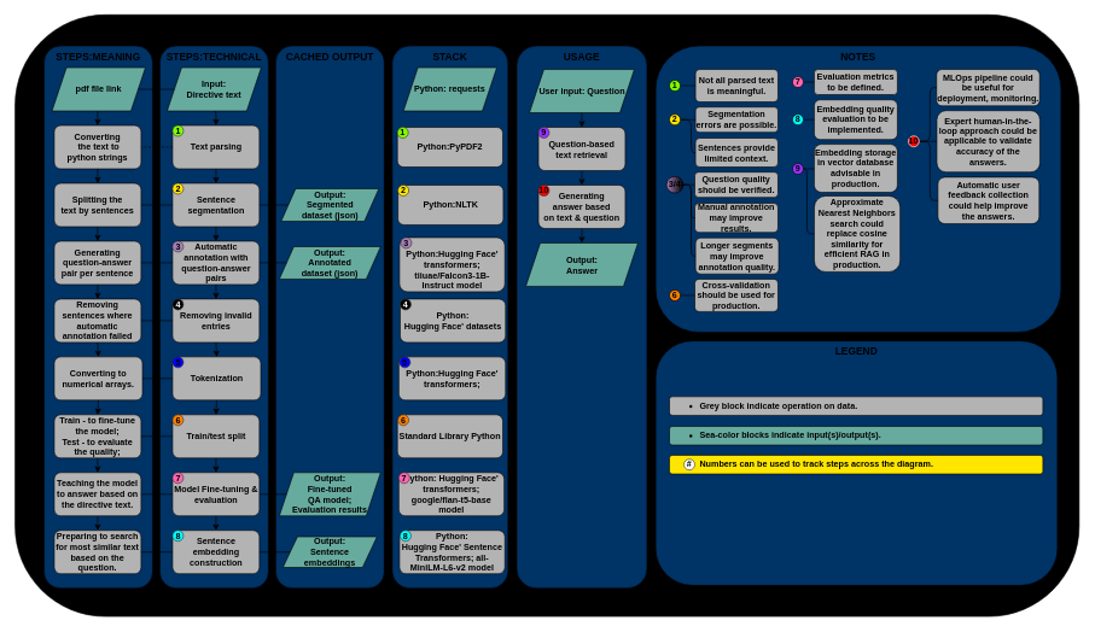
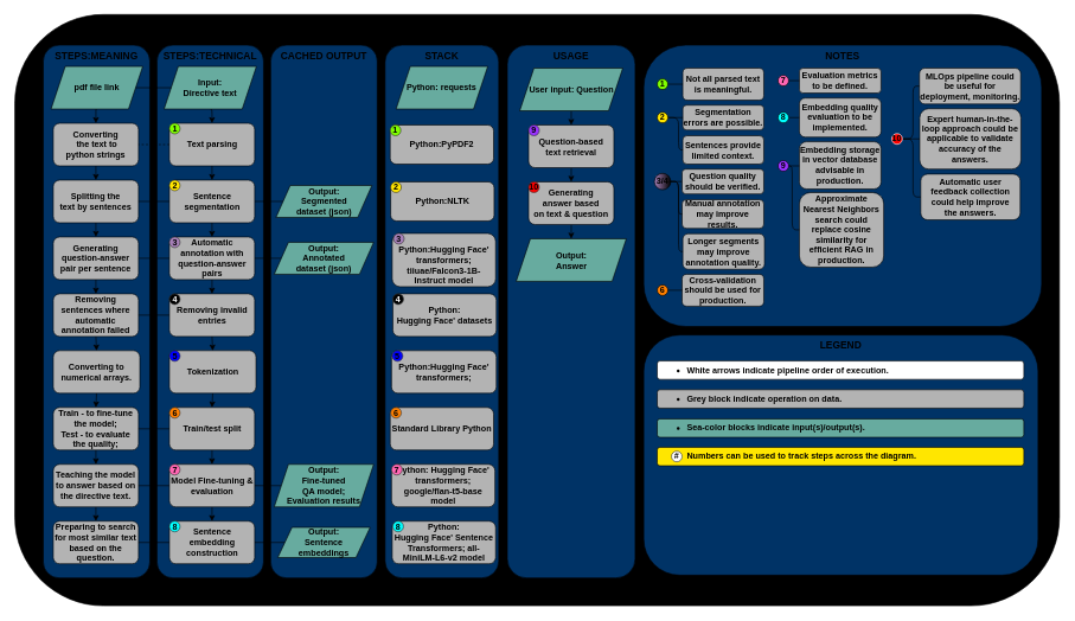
+ <mxCell id="131" value="&lt;ul&gt;&lt;li&gt;White arrows indicate pipeline order of execution.&lt;/li&gt;&lt;/ul&gt;" style="rounded=1;whiteSpace=wrap;html=1;fontStyle=1;fillColor=#FFFFFF;fontColor=#000000;align=left;" vertex="1" parent="1"><mxGeometry x="924" y="507.5" width="516" height="26" as="geometry" /></mxCell>
- <mxCell id="79" style="edgeStyle=orthogonalEdgeStyle;rounded=0;orthogonalLoop=1;jettySize=auto;html=1;exitX=0;exitY=0.5;exitDx=0;exitDy=0;entryX=1;entryY=0.5;entryDx=0;entryDy=0;endArrow=none;endFill=0;fontStyle=1" edge="1" parent="1" source="19" target="64"><mxGeometry relative="1" as="geometry" /></mxCell>
